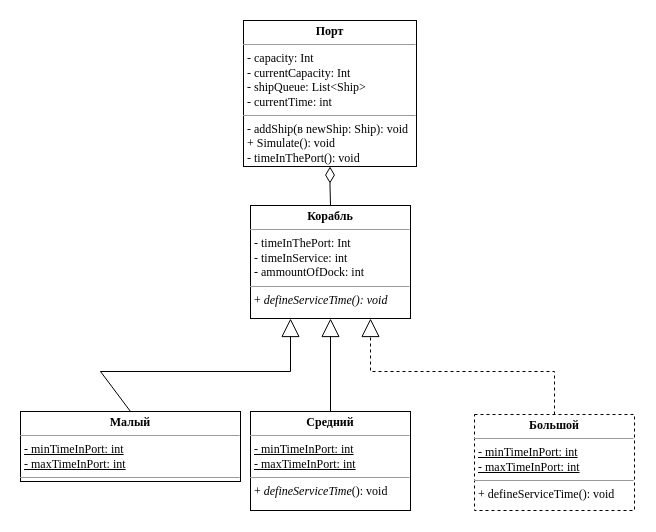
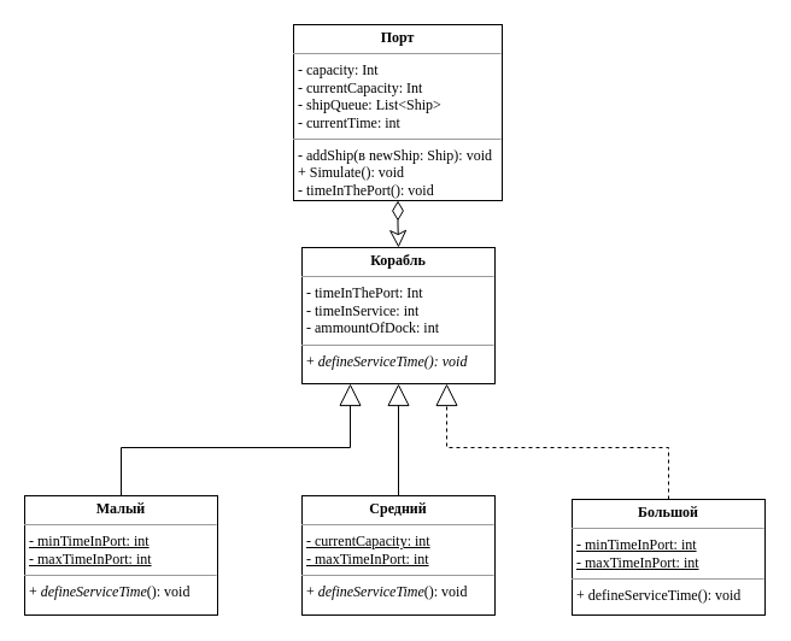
- <mxCell id="10" value="" style="endArrow=none;html=1;endSize=12;startArrow=diamondThin;startSize=14;startFill=0;edgeStyle=orthogonalEdgeStyle;align=left;verticalAlign=bottom;endFill=0;exitX=0.5;exitY=1;exitDx=0;exitDy=0;entryX=0.5;entryY=0;entryDx=0;entryDy=0;strokeColor=#000000;rounded=0;fontFamily=Times New Roman;" parent="1" source="9" target="2" edge="1"><mxGeometry x="-0.151" y="-47" relative="1" as="geometry"><mxPoint x="20" y="521" as="sourcePoint" /><mxPoint x="180" y="521" as="targetPoint" /><mxPoint as="offset" /></mxGeometry></mxCell>
+ <mxCell id="10" value="" style="endArrow=classic;html=1;endSize=12;startArrow=diamondThin;startSize=14;startFill=0;edgeStyle=orthogonalEdgeStyle;align=left;verticalAlign=bottom;endFill=0;exitX=0.5;exitY=1;exitDx=0;exitDy=0;entryX=0.5;entryY=0;entryDx=0;entryDy=0;strokeColor=#000000;rounded=0;fontFamily=Times New Roman;" parent="1" source="9" target="2" edge="1"><mxGeometry x="-0.151" y="-47" relative="1" as="geometry"><mxPoint x="20" y="521" as="sourcePoint" /><mxPoint x="180" y="521" as="targetPoint" /><mxPoint as="offset" /></mxGeometry></mxCell>
- <mxCell id="4" value="&lt;p style=&quot;margin: 0px ; margin-top: 4px ; text-align: center&quot;&gt;&lt;b&gt;Средний&lt;/b&gt;&lt;/p&gt;&lt;hr size=&quot;1&quot;&gt;&lt;p style=&quot;margin: 0px 0px 0px 4px&quot;&gt;&lt;u&gt;- minTimeInPort: int&lt;/u&gt;&lt;/p&gt;&lt;p style=&quot;margin: 0px 0px 0px 4px&quot;&gt;&lt;u&gt;- maxTimeInPort: int&lt;/u&gt;&lt;/p&gt;&lt;hr size=&quot;1&quot;&gt;&lt;p style=&quot;margin: 0px ; margin-left: 4px&quot;&gt;+&amp;nbsp;&lt;i&gt;defineServiceTime&lt;/i&gt;(): void&lt;/p&gt;" style="verticalAlign=top;align=left;overflow=fill;fontSize=12;fontFamily=Times New Roman;html=1;" parent="1" vertex="1"><mxGeometry x="250" y="411" width="160" height="99" as="geometry" /></mxCell>
+ <mxCell id="4" value="&lt;p style=&quot;margin: 0px ; margin-top: 4px ; text-align: center&quot;&gt;&lt;b&gt;Средний&lt;/b&gt;&lt;/p&gt;&lt;hr size=&quot;1&quot;&gt;&lt;p style=&quot;margin: 0px 0px 0px 4px&quot;&gt;&lt;u&gt;- currentCapacity: int&lt;/u&gt;&lt;/p&gt;&lt;p style=&quot;margin: 0px 0px 0px 4px&quot;&gt;&lt;u&gt;- maxTimeInPort: int&lt;/u&gt;&lt;/p&gt;&lt;hr size=&quot;1&quot;&gt;&lt;p style=&quot;margin: 0px ; margin-left: 4px&quot;&gt;+&amp;nbsp;&lt;i&gt;defineServiceTime&lt;/i&gt;(): void&lt;/p&gt;" style="verticalAlign=top;align=left;overflow=fill;fontSize=12;fontFamily=Times New Roman;html=1;" parent="1" vertex="1"><mxGeometry x="250" y="411" width="160" height="99" as="geometry" /></mxCell>
- <mxCell id="5" value="&lt;p style=&quot;margin: 0px ; margin-top: 4px ; text-align: center&quot;&gt;&lt;b&gt;Малый&lt;/b&gt;&lt;/p&gt;&lt;hr size=&quot;1&quot;&gt;&lt;p style=&quot;margin: 0px ; margin-left: 4px&quot;&gt;&lt;u&gt;- minTimeInPort: int&lt;/u&gt;&lt;/p&gt;&lt;p style=&quot;margin: 0px ; margin-left: 4px&quot;&gt;&lt;u&gt;- maxTimeInPort: int&lt;/u&gt;&lt;/p&gt;&lt;hr size=&quot;1&quot;&gt;&lt;p style=&quot;margin: 0px ; margin-left: 4px&quot;&gt;+&amp;nbsp;&lt;i&gt;defineServiceTime&lt;/i&gt;(): void&lt;/p&gt;" style="verticalAlign=top;align=left;overflow=fill;fontSize=12;fontFamily=Times New Roman;html=1;" parent="1" vertex="1"><mxGeometry x="20" y="411" width="220" height="70" as="geometry" /></mxCell>
+ <mxCell id="5" value="&lt;p style=&quot;margin: 0px ; margin-top: 4px ; text-align: center&quot;&gt;&lt;b&gt;Малый&lt;/b&gt;&lt;/p&gt;&lt;hr size=&quot;1&quot;&gt;&lt;p style=&quot;margin: 0px ; margin-left: 4px&quot;&gt;&lt;u&gt;- minTimeInPort: int&lt;/u&gt;&lt;/p&gt;&lt;p style=&quot;margin: 0px ; margin-left: 4px&quot;&gt;&lt;u&gt;- maxTimeInPort: int&lt;/u&gt;&lt;/p&gt;&lt;hr size=&quot;1&quot;&gt;&lt;p style=&quot;margin: 0px ; margin-left: 4px&quot;&gt;+&amp;nbsp;&lt;i&gt;defineServiceTime&lt;/i&gt;(): void&lt;/p&gt;" style="verticalAlign=top;align=left;overflow=fill;fontSize=12;fontFamily=Times New Roman;html=1;" parent="1" vertex="1"><mxGeometry x="20" y="411" width="160" height="99" as="geometry" /></mxCell>
- <mxCell id="3" value="&lt;p style=&quot;margin: 0px ; margin-top: 4px ; text-align: center&quot;&gt;&lt;b&gt;Большой&lt;/b&gt;&lt;/p&gt;&lt;hr size=&quot;1&quot;&gt;&lt;p style=&quot;margin: 0px 0px 0px 4px&quot;&gt;&lt;u&gt;- minTimeInPort: int&lt;/u&gt;&lt;/p&gt;&lt;p style=&quot;margin: 0px 0px 0px 4px&quot;&gt;&lt;u&gt;- maxTimeInPort: int&lt;/u&gt;&lt;/p&gt;&lt;hr size=&quot;1&quot;&gt;&lt;p style=&quot;margin: 0px ; margin-left: 4px&quot;&gt;+ defineServiceTime(): void&lt;/p&gt;" style="verticalAlign=top;align=left;overflow=fill;fontSize=12;fontFamily=Times New Roman;html=1;dashed=1;" parent="1" vertex="1"><mxGeometry x="474" y="414" width="160" height="96" as="geometry" /></mxCell>
+ <mxCell id="3" value="&lt;p style=&quot;margin: 0px ; margin-top: 4px ; text-align: center&quot;&gt;&lt;b&gt;Большой&lt;/b&gt;&lt;/p&gt;&lt;hr size=&quot;1&quot;&gt;&lt;p style=&quot;margin: 0px 0px 0px 4px&quot;&gt;&lt;u&gt;- minTimeInPort: int&lt;/u&gt;&lt;/p&gt;&lt;p style=&quot;margin: 0px 0px 0px 4px&quot;&gt;&lt;u&gt;- maxTimeInPort: int&lt;/u&gt;&lt;/p&gt;&lt;hr size=&quot;1&quot;&gt;&lt;p style=&quot;margin: 0px ; margin-left: 4px&quot;&gt;+ defineServiceTime(): void&lt;/p&gt;" style="verticalAlign=top;align=left;overflow=fill;fontSize=12;fontFamily=Times New Roman;html=1;" parent="1" vertex="1"><mxGeometry x="474" y="414" width="160" height="96" as="geometry" /></mxCell>
